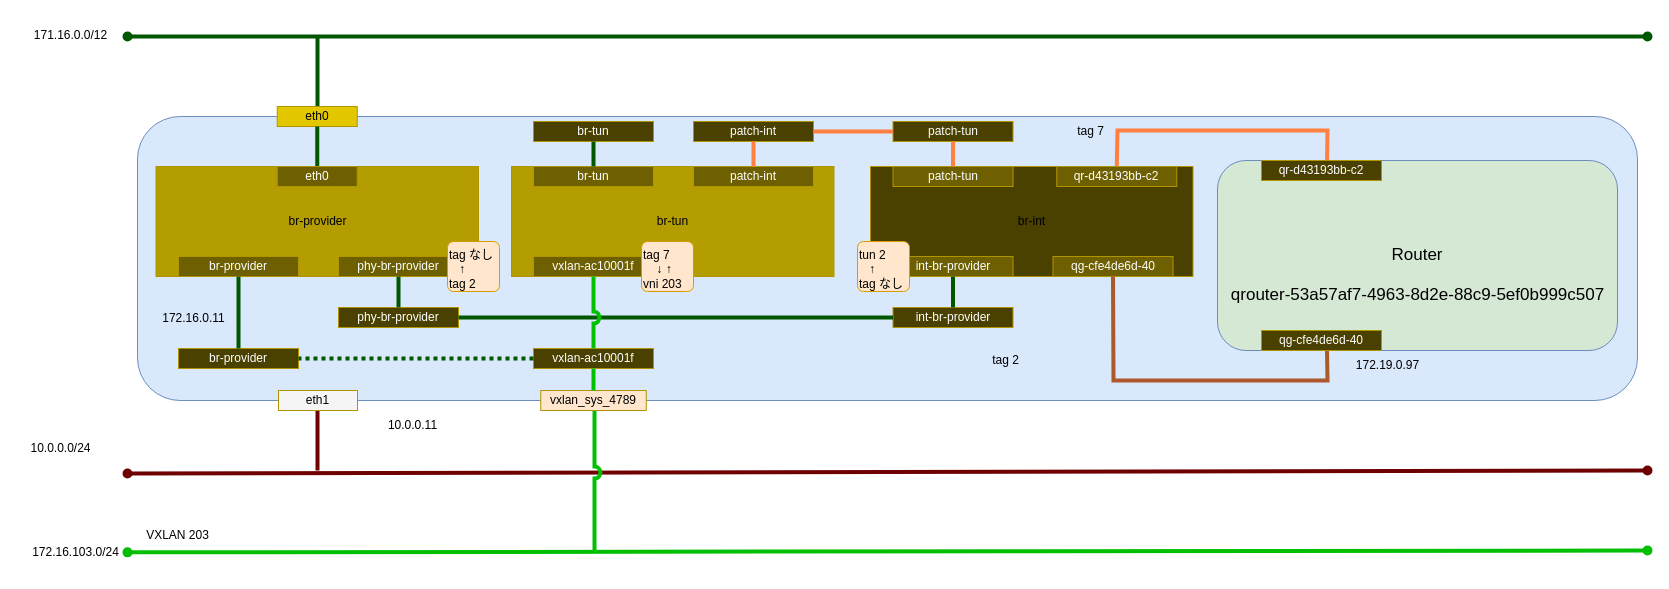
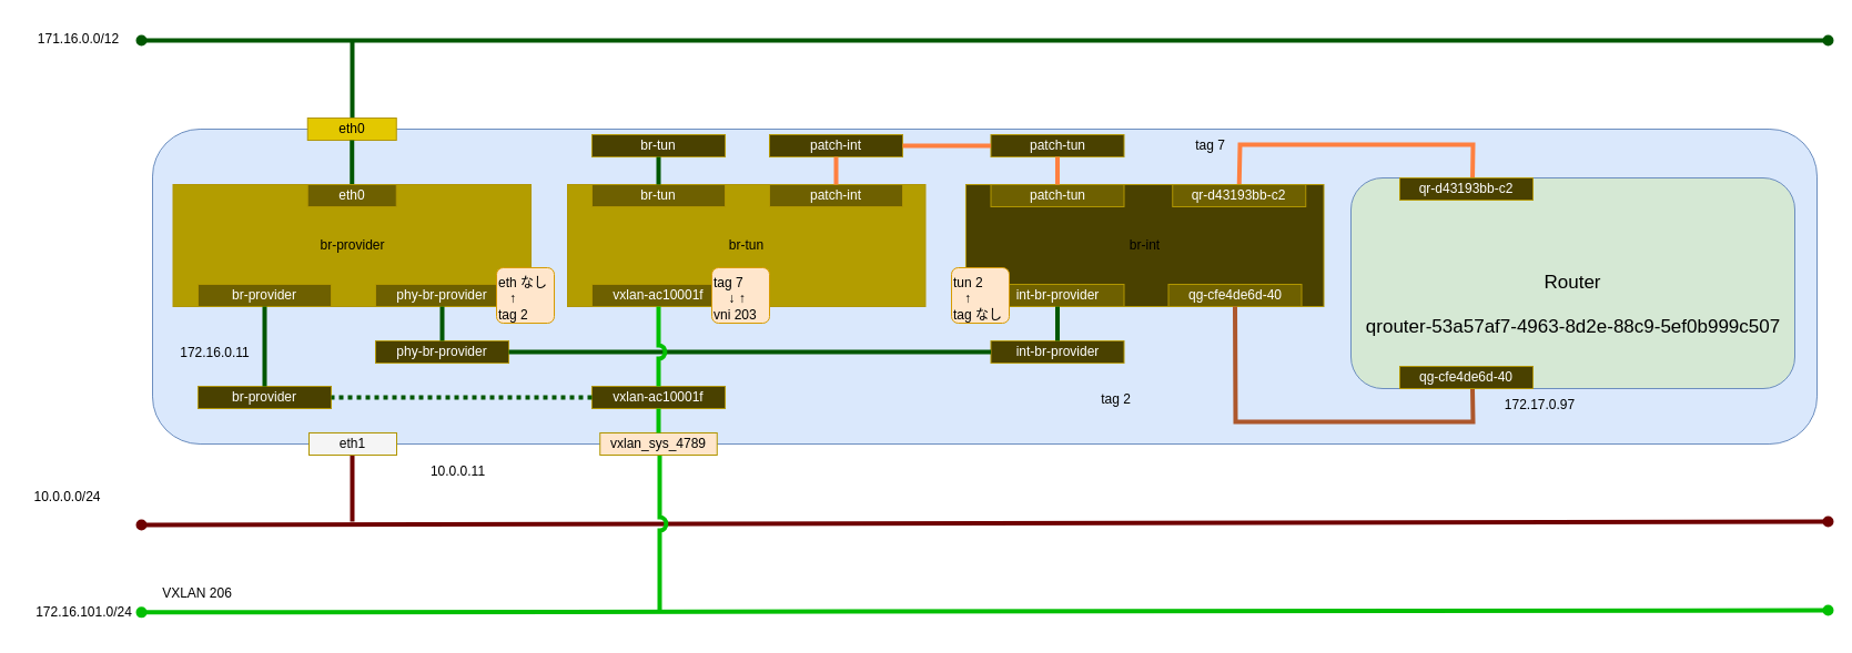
- <mxCell id="24" value="&lt;div&gt;tag なし&lt;br&gt;&lt;/div&gt;&lt;div&gt;&amp;nbsp;&amp;nbsp; ↑&lt;br&gt;&lt;/div&gt;tag 2" style="text;html=1;whiteSpace=wrap;overflow=hidden;rounded=1;fillColor=#ffe6cc;strokeColor=#d79b00;arcSize=12;" vertex="1" parent="19"><mxGeometry x="264.5" y="75" width="52" height="50" as="geometry" /></mxCell>
+ <mxCell id="24" value="&lt;div&gt;eth なし&lt;br&gt;&lt;/div&gt;&lt;div&gt;&amp;nbsp;&amp;nbsp; ↑&lt;br&gt;&lt;/div&gt;tag 2" style="text;html=1;whiteSpace=wrap;overflow=hidden;rounded=1;fillColor=#ffe6cc;strokeColor=#d79b00;arcSize=12;" vertex="1" parent="19"><mxGeometry x="264.5" y="75" width="52" height="50" as="geometry" /></mxCell>
- <mxCell id="64" value="172.19.0.97" style="text;html=1;align=center;verticalAlign=middle;resizable=0;points=[];autosize=1;strokeColor=none;fillColor=none;" vertex="1" parent="59"><mxGeometry x="1342" y="350" width="90" height="30" as="geometry" /></mxCell>
+ <mxCell id="64" value="172.17.0.97" style="text;html=1;align=center;verticalAlign=middle;resizable=0;points=[];autosize=1;strokeColor=none;fillColor=none;" vertex="1" parent="59"><mxGeometry x="1342" y="350" width="90" height="30" as="geometry" /></mxCell>
- <mxCell id="10" value="VXLAN 203" style="text;html=1;align=center;verticalAlign=middle;resizable=0;points=[];autosize=1;strokeColor=none;fillColor=none;" parent="1" vertex="1"><mxGeometry x="137" y="520" width="80" height="30" as="geometry" /></mxCell>
+ <mxCell id="10" value="VXLAN 206" style="text;html=1;align=center;verticalAlign=middle;resizable=0;points=[];autosize=1;strokeColor=none;fillColor=none;" parent="1" vertex="1"><mxGeometry x="137" y="520" width="80" height="30" as="geometry" /></mxCell>
- <mxCell id="9" value="172.16.103.0/24" style="text;html=1;align=center;verticalAlign=middle;resizable=0;points=[];autosize=1;strokeColor=none;fillColor=none;" parent="1" vertex="1"><mxGeometry x="20" y="537" width="110" height="30" as="geometry" /></mxCell>
+ <mxCell id="9" value="172.16.101.0/24" style="text;html=1;align=center;verticalAlign=middle;resizable=0;points=[];autosize=1;strokeColor=none;fillColor=none;" parent="1" vertex="1"><mxGeometry x="20" y="537" width="110" height="30" as="geometry" /></mxCell>
